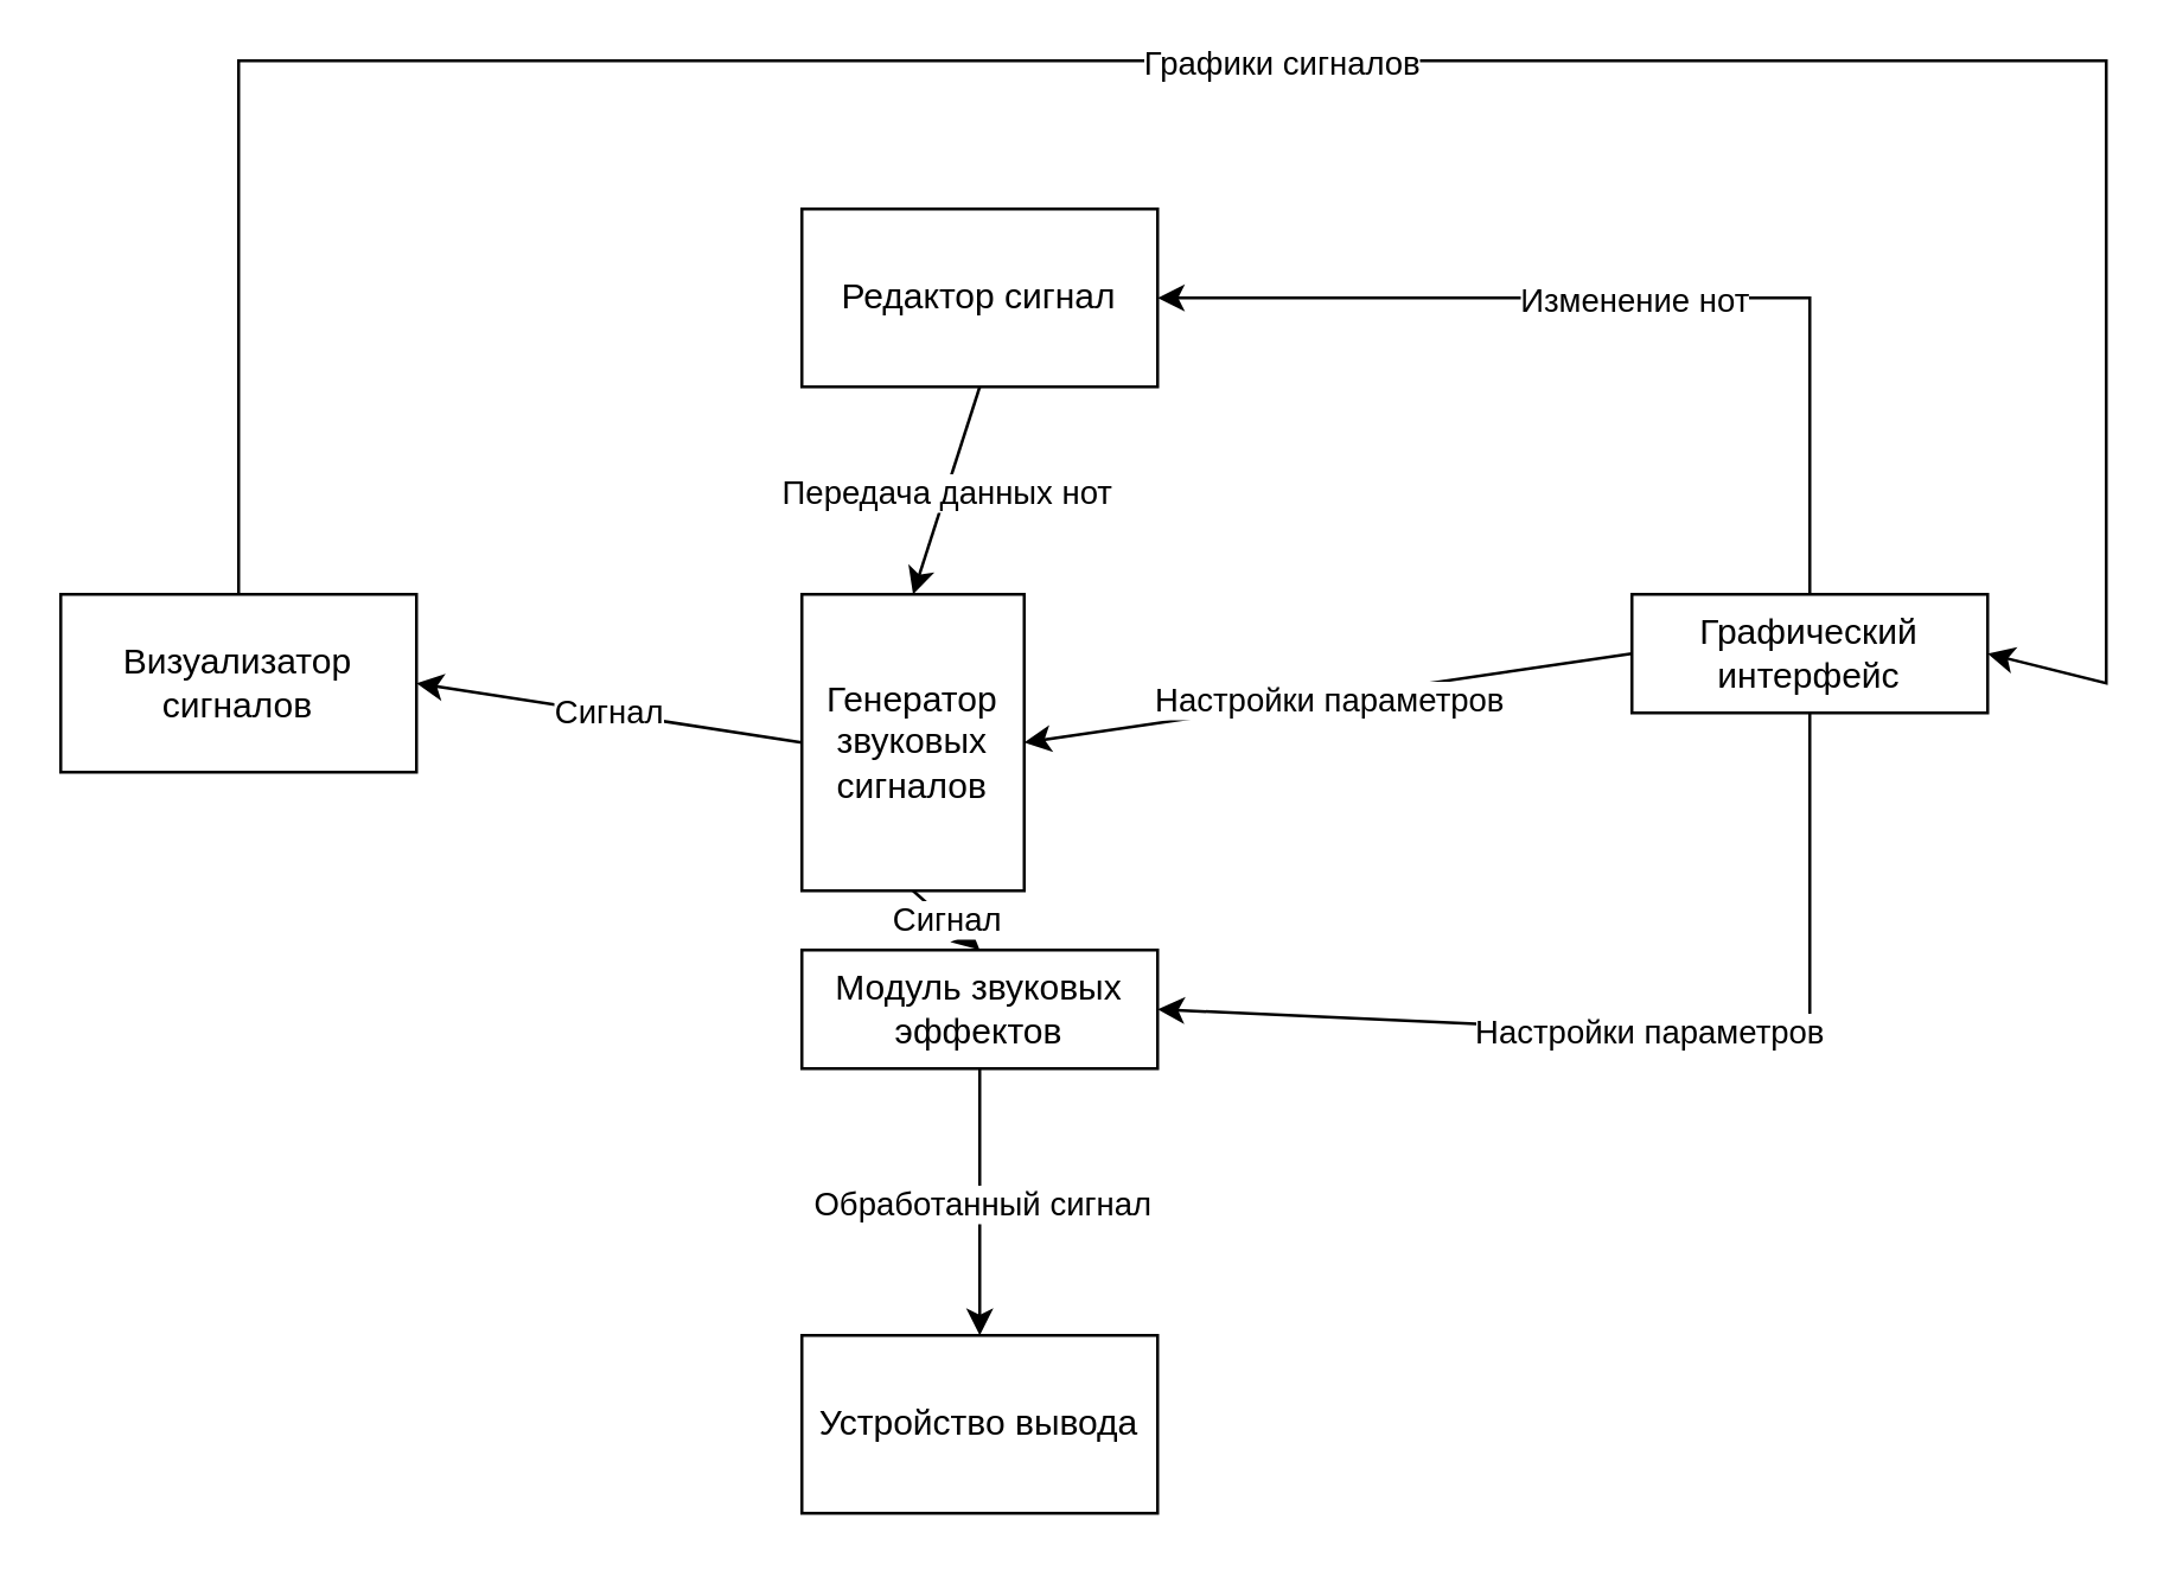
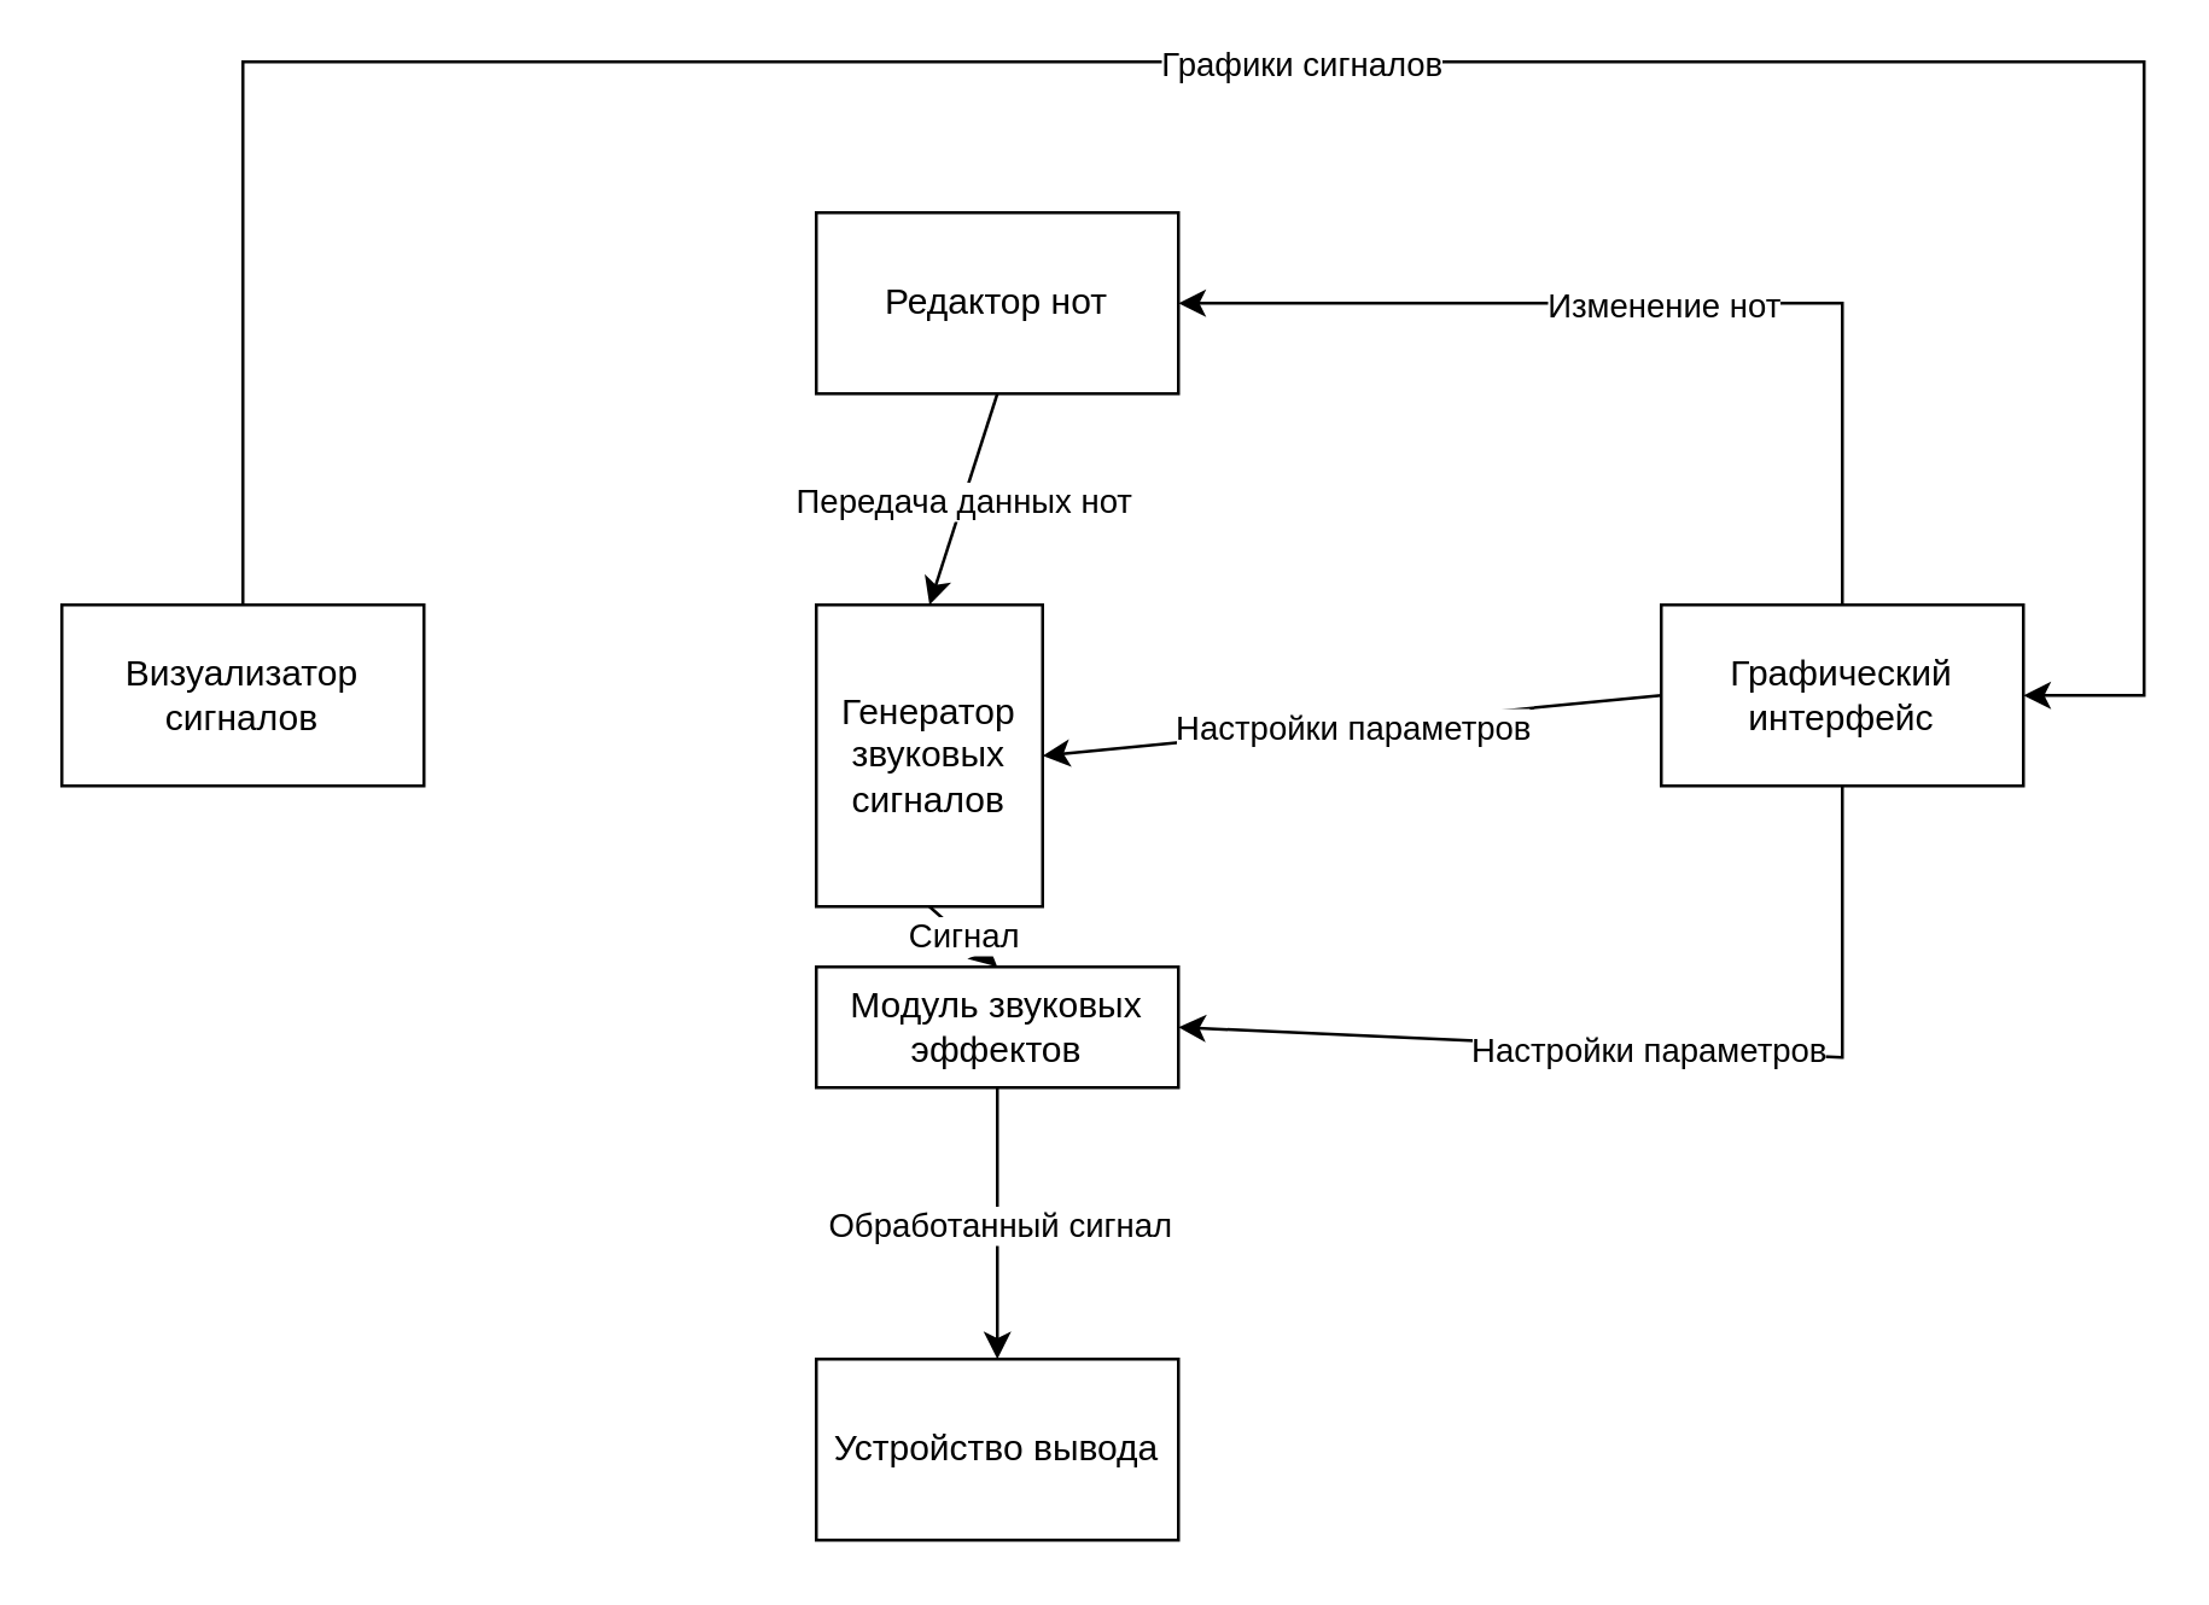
- <mxCell id="3" value="Редактор сигнал" style="rounded=0;whiteSpace=wrap;html=1;" parent="1" vertex="1"><mxGeometry x="270" y="70" width="120" height="60" as="geometry" /></mxCell>
+ <mxCell id="3" value="Редактор нот" style="rounded=0;whiteSpace=wrap;html=1;" parent="1" vertex="1"><mxGeometry x="270" y="70" width="120" height="60" as="geometry" /></mxCell>
- <mxCell id="15" value="Графический интерфейс" style="rounded=0;whiteSpace=wrap;html=1;" parent="1" vertex="1"><mxGeometry x="550" y="200" width="120" height="40" as="geometry" /></mxCell>
+ <mxCell id="15" value="Графический интерфейс" style="rounded=0;whiteSpace=wrap;html=1;" parent="1" vertex="1"><mxGeometry x="550" y="200" width="120" height="60" as="geometry" /></mxCell>
- <mxCell id="13" value="" style="endArrow=classic;html=1;rounded=0;exitX=0;exitY=0.5;exitDx=0;exitDy=0;entryX=1;entryY=0.5;entryDx=0;entryDy=0;" parent="1" source="2" target="4" edge="1"><mxGeometry relative="1" as="geometry"><mxPoint x="580" y="150" as="sourcePoint" /><mxPoint x="680" y="150" as="targetPoint" /></mxGeometry></mxCell>
- <mxCell id="14" value="Сигнал" style="edgeLabel;resizable=0;html=1;;align=center;verticalAlign=middle;" parent="13" connectable="0" vertex="1"><mxGeometry relative="1" as="geometry" /></mxCell>
